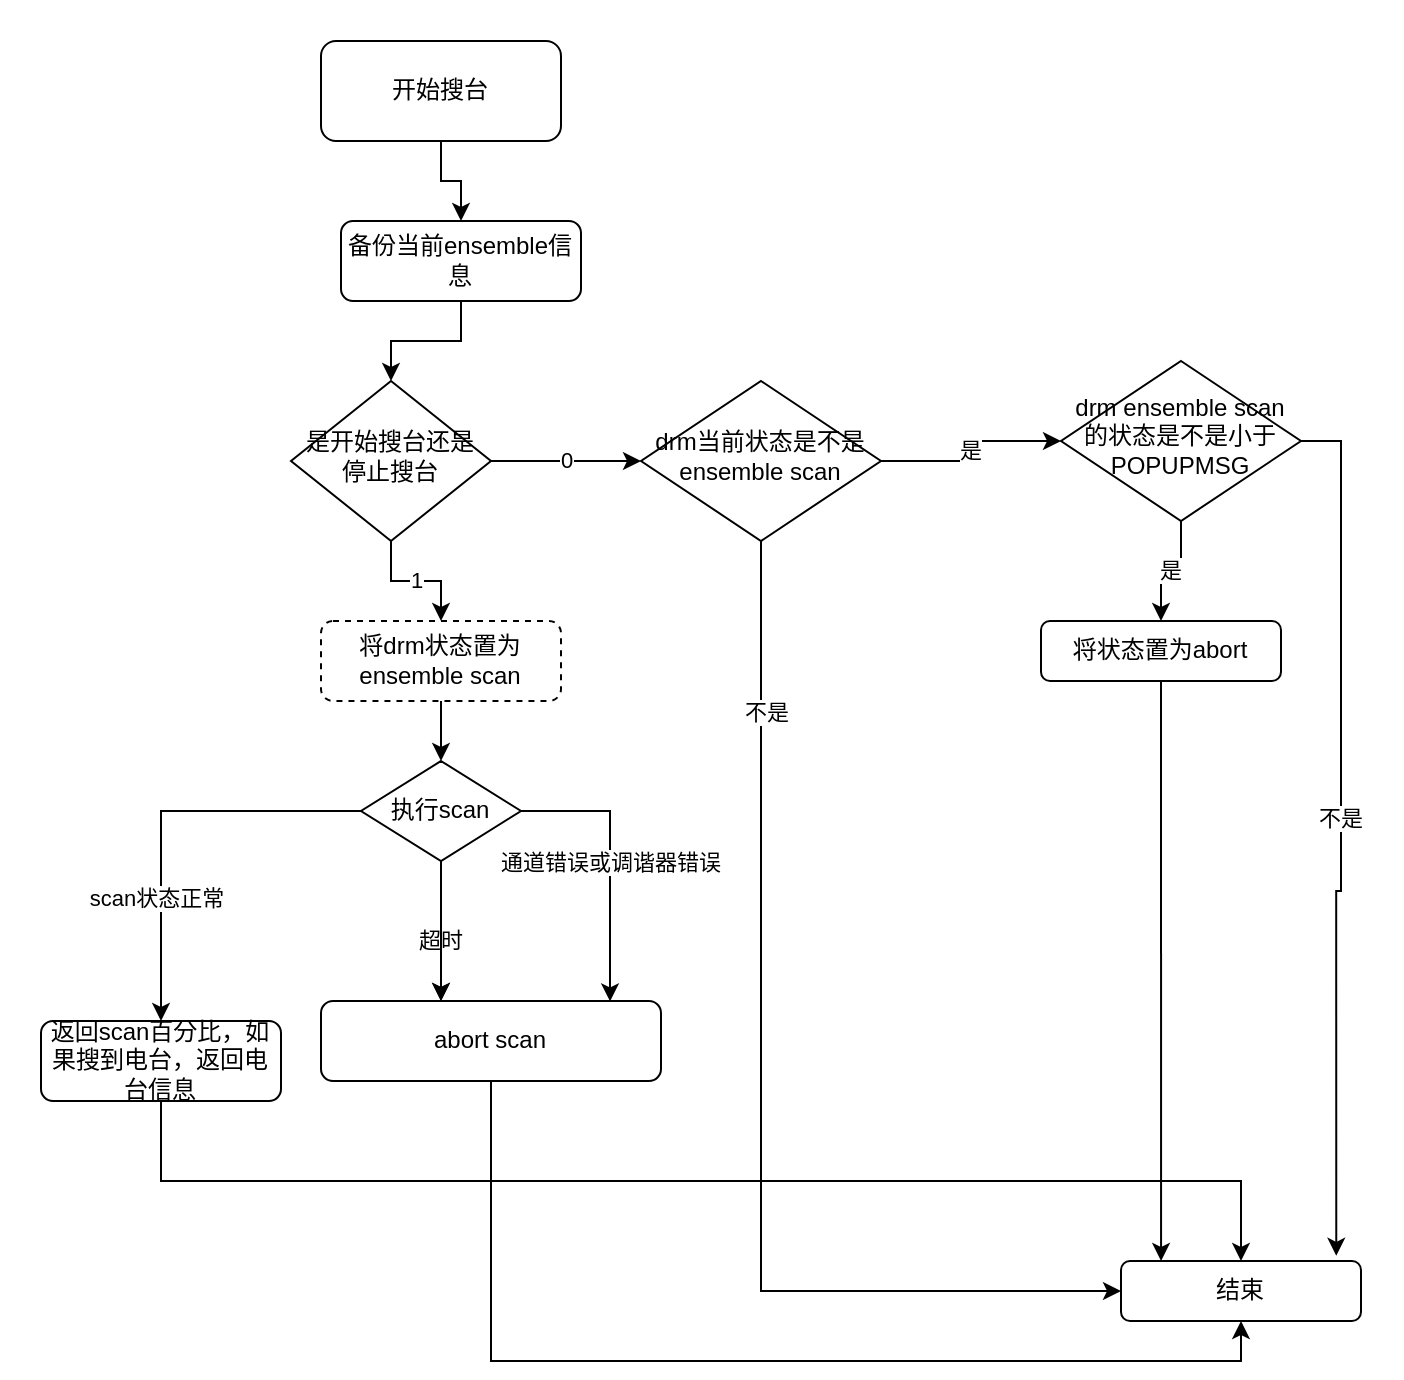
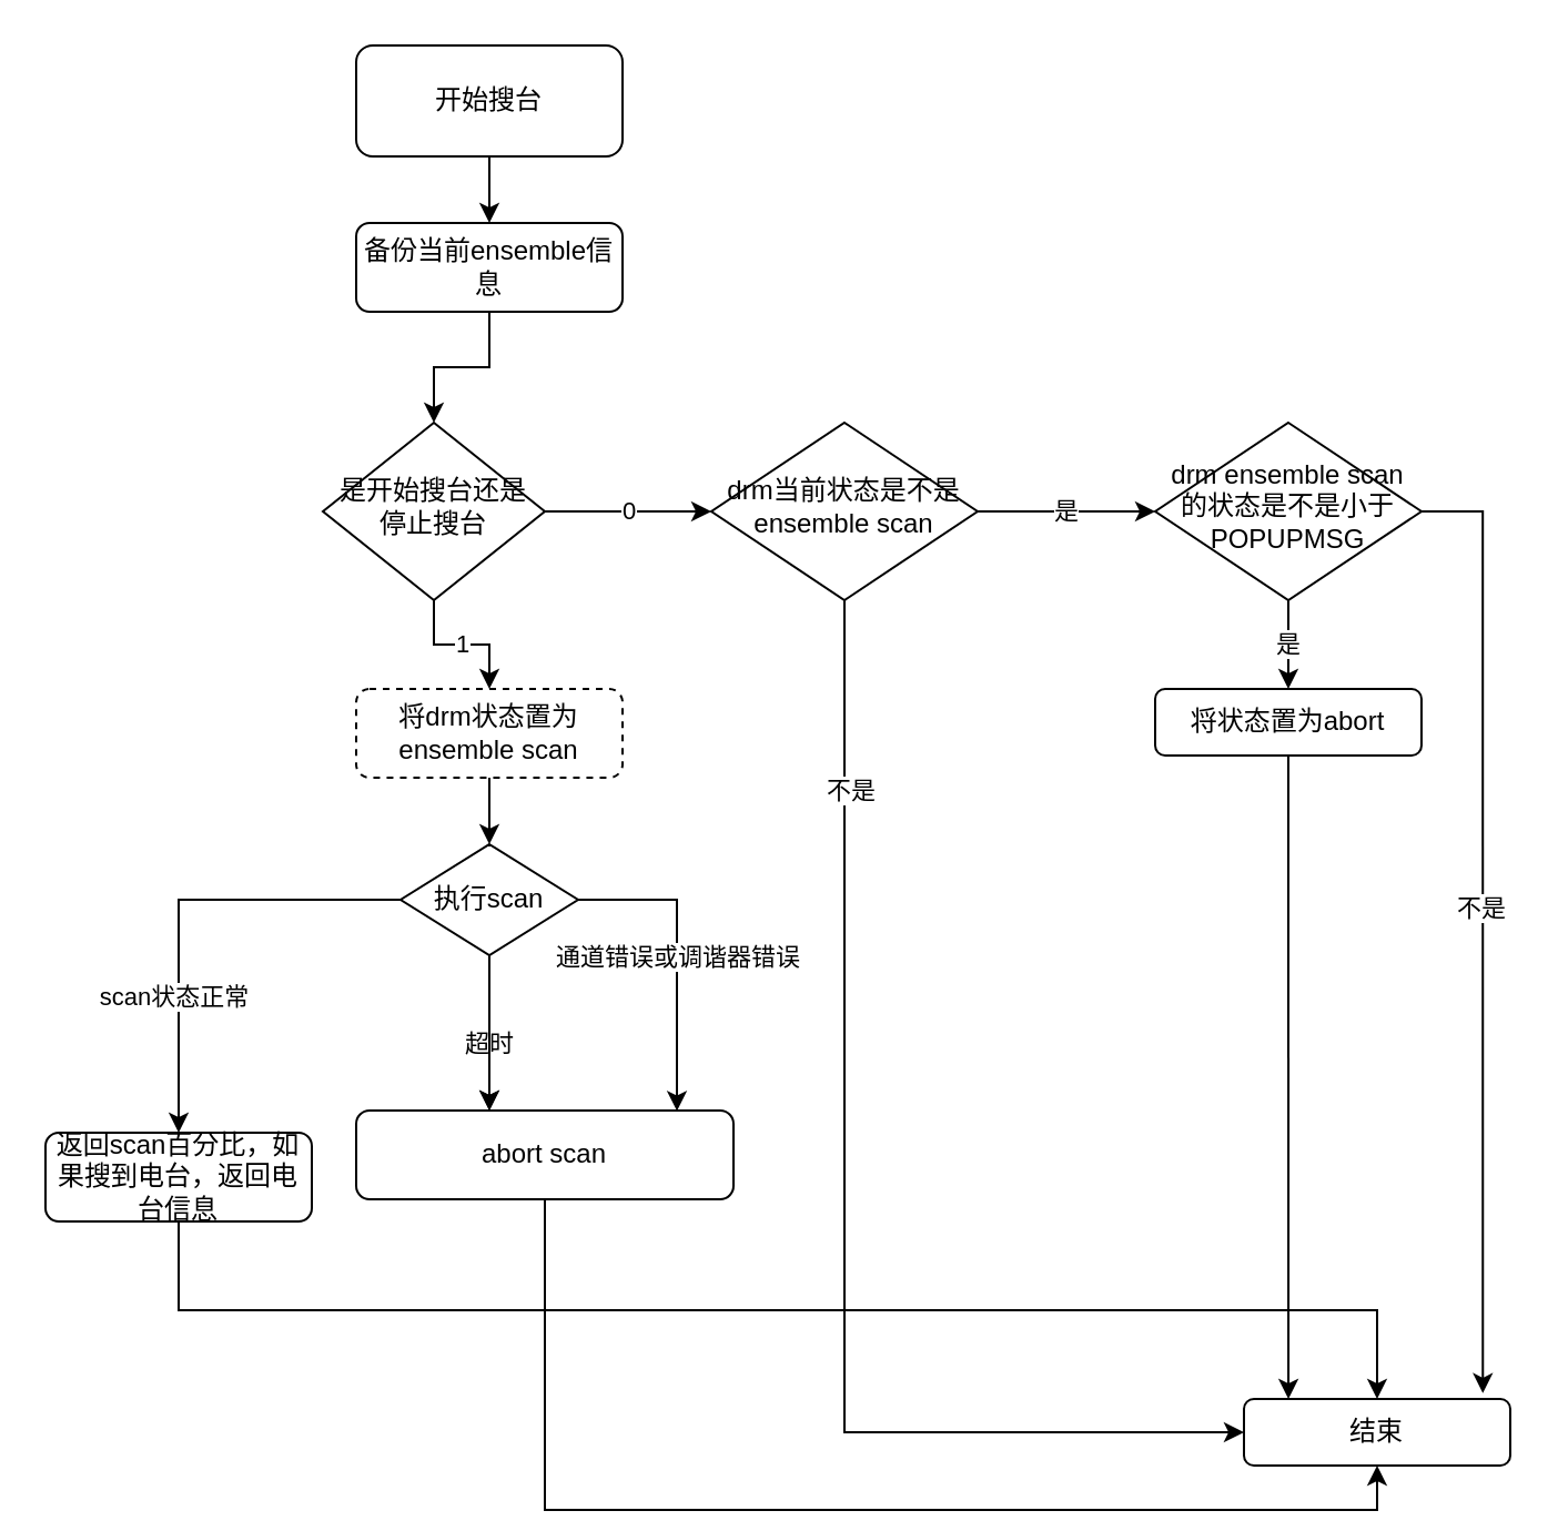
- <mxCell id="3" value="备份当前ensemble信息" style="rounded=1;whiteSpace=wrap;html=1;fontSize=12;glass=0;strokeWidth=1;shadow=0;" parent="1" vertex="1"><mxGeometry x="170" y="110" width="120" height="40" as="geometry" /></mxCell>
+ <mxCell id="3" value="备份当前ensemble信息" style="rounded=1;whiteSpace=wrap;html=1;fontSize=12;glass=0;strokeWidth=1;shadow=0;" parent="1" vertex="1"><mxGeometry x="160" y="100" width="120" height="40" as="geometry" /></mxCell>
- <mxCell id="19" value="drm ensemble scan的状态是不是小于POPUPMSG" style="rhombus;whiteSpace=wrap;html=1;shadow=0;fontFamily=Helvetica;fontSize=12;align=center;strokeWidth=1;spacing=6;spacingTop=-4;" vertex="1" parent="1"><mxGeometry x="530" y="180" width="120" height="80" as="geometry" /></mxCell>
+ <mxCell id="19" value="drm ensemble scan的状态是不是小于POPUPMSG" style="rhombus;whiteSpace=wrap;html=1;shadow=0;fontFamily=Helvetica;fontSize=12;align=center;strokeWidth=1;spacing=6;spacingTop=-4;" vertex="1" parent="1"><mxGeometry x="520" y="190" width="120" height="80" as="geometry" /></mxCell>
